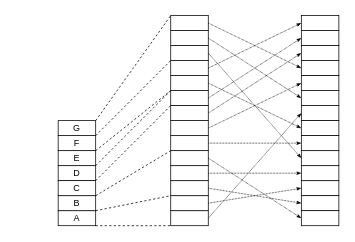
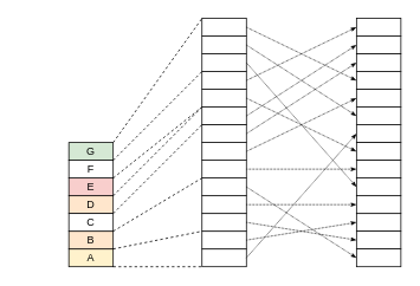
- <mxCell id="18" value="G" style="rounded=0;whiteSpace=wrap;html=1;fontColor=#000000;strokeWidth=1;strokeColor=#000000;fillColor=#FFFFFF;fontStyle=0" parent="1" vertex="1"><mxGeometry x="77" y="160" width="50" height="20" as="geometry" /></mxCell>
+ <mxCell id="18" value="G" style="rounded=0;whiteSpace=wrap;html=1;fontColor=#000000;strokeWidth=1;strokeColor=#000000;fillColor=#d5e8d4;fontStyle=0;" parent="1" vertex="1"><mxGeometry x="77" y="160" width="50" height="20" as="geometry" /></mxCell>
- <mxCell id="5" value="E" style="rounded=0;whiteSpace=wrap;html=1;fontColor=#000000;strokeWidth=1;strokeColor=#000000;fillColor=#FFFFFF;fontStyle=0" parent="1" vertex="1"><mxGeometry x="77" y="200" width="50" height="20" as="geometry" /></mxCell>
+ <mxCell id="5" value="E" style="rounded=0;whiteSpace=wrap;html=1;fontColor=#000000;strokeWidth=1;strokeColor=#000000;fillColor=#f8cecc;fontStyle=0;" parent="1" vertex="1"><mxGeometry x="77" y="200" width="50" height="20" as="geometry" /></mxCell>
- <mxCell id="4" value="D" style="rounded=0;whiteSpace=wrap;html=1;fontColor=#000000;strokeWidth=1;strokeColor=#000000;fillColor=#FFFFFF;fontStyle=0" parent="1" vertex="1"><mxGeometry x="77" y="220" width="50" height="20" as="geometry" /></mxCell>
+ <mxCell id="4" value="D" style="rounded=0;whiteSpace=wrap;html=1;fontColor=#000000;strokeWidth=1;strokeColor=#000000;fillColor=#ffe6cc;fontStyle=0;" parent="1" vertex="1"><mxGeometry x="77" y="220" width="50" height="20" as="geometry" /></mxCell>
- <mxCell id="3" value="B" style="rounded=0;whiteSpace=wrap;html=1;fontColor=#000000;strokeWidth=1;strokeColor=#000000;fillColor=#FFFFFF;fontStyle=0" parent="1" vertex="1"><mxGeometry x="77" y="260" width="50" height="20" as="geometry" /></mxCell>
+ <mxCell id="3" value="B" style="rounded=0;whiteSpace=wrap;html=1;fontColor=#000000;strokeWidth=1;strokeColor=#000000;fillColor=#ffe6cc;fontStyle=0;" parent="1" vertex="1"><mxGeometry x="77" y="260" width="50" height="20" as="geometry" /></mxCell>
- <mxCell id="2" value="A" style="rounded=0;whiteSpace=wrap;html=1;fontColor=#000000;strokeWidth=1;strokeColor=#000000;fillColor=#FFFFFF;fontStyle=0" parent="1" vertex="1"><mxGeometry x="77" y="280" width="50" height="20" as="geometry" /></mxCell>
+ <mxCell id="2" value="A" style="rounded=0;whiteSpace=wrap;html=1;fontColor=#000000;strokeWidth=1;strokeColor=#000000;fillColor=#fff2cc;fontStyle=0;" parent="1" vertex="1"><mxGeometry x="77" y="280" width="50" height="20" as="geometry" /></mxCell>
